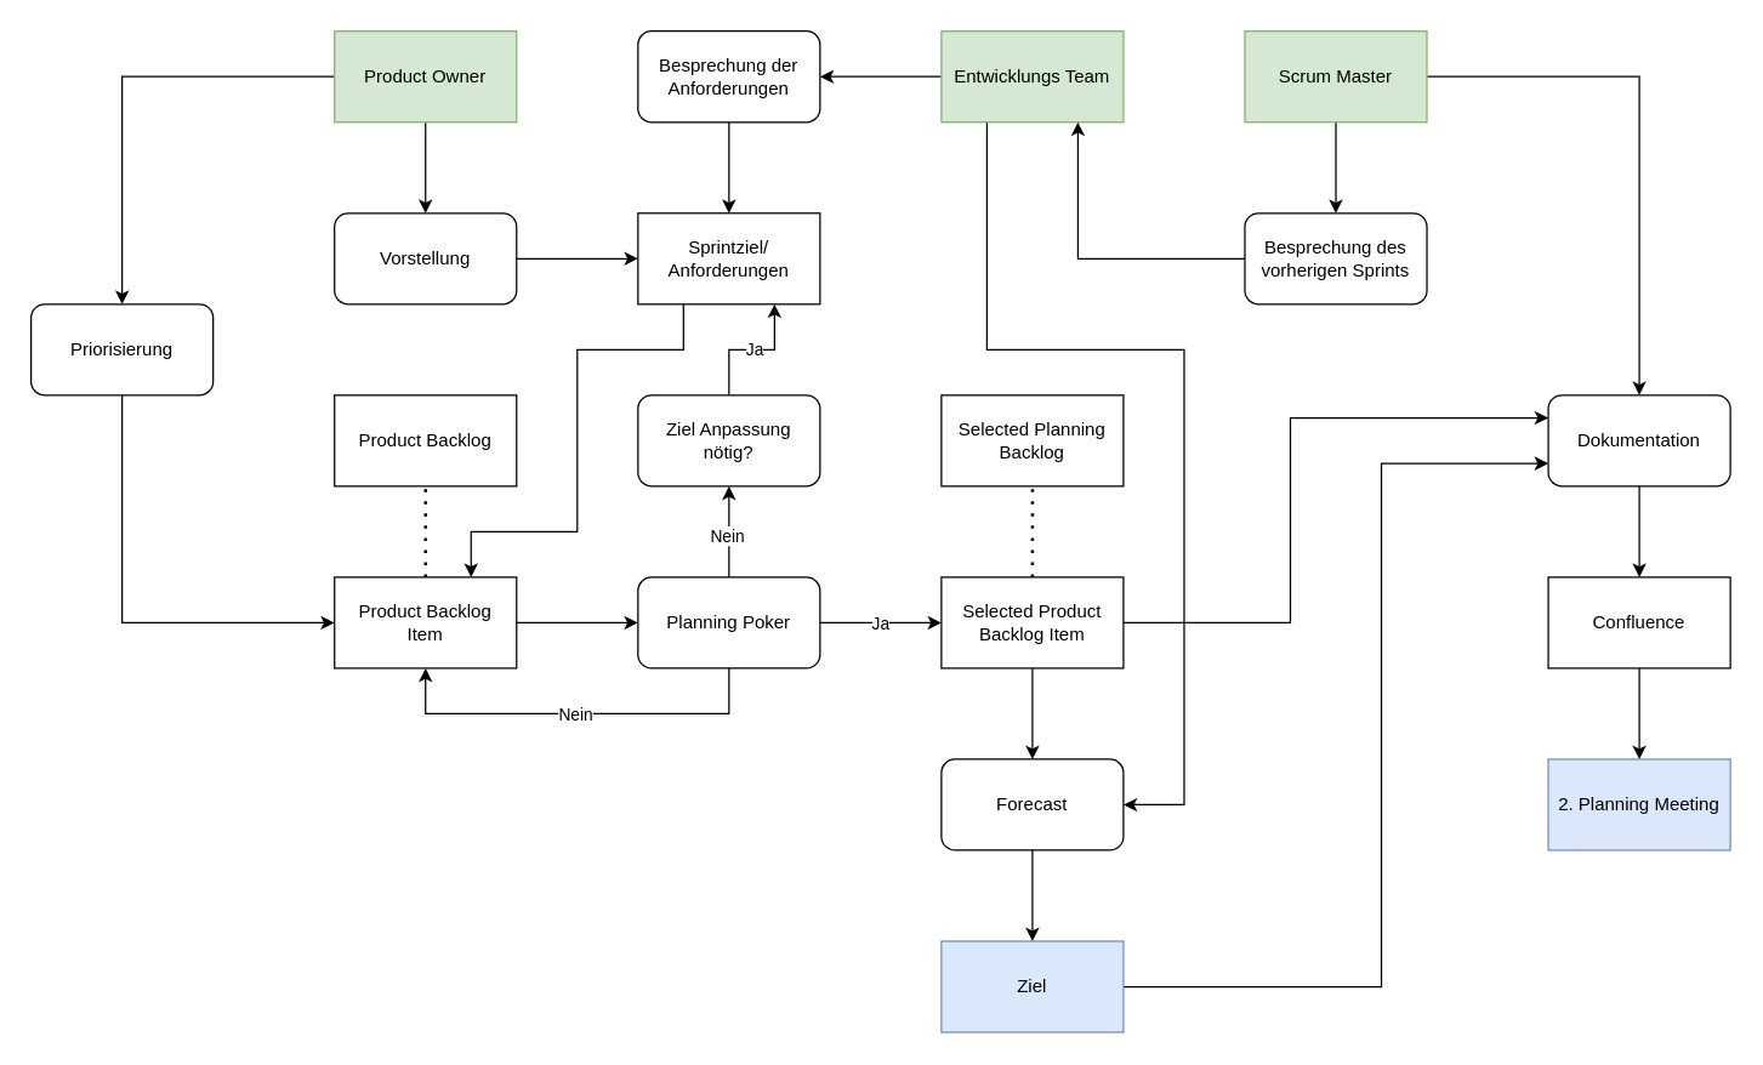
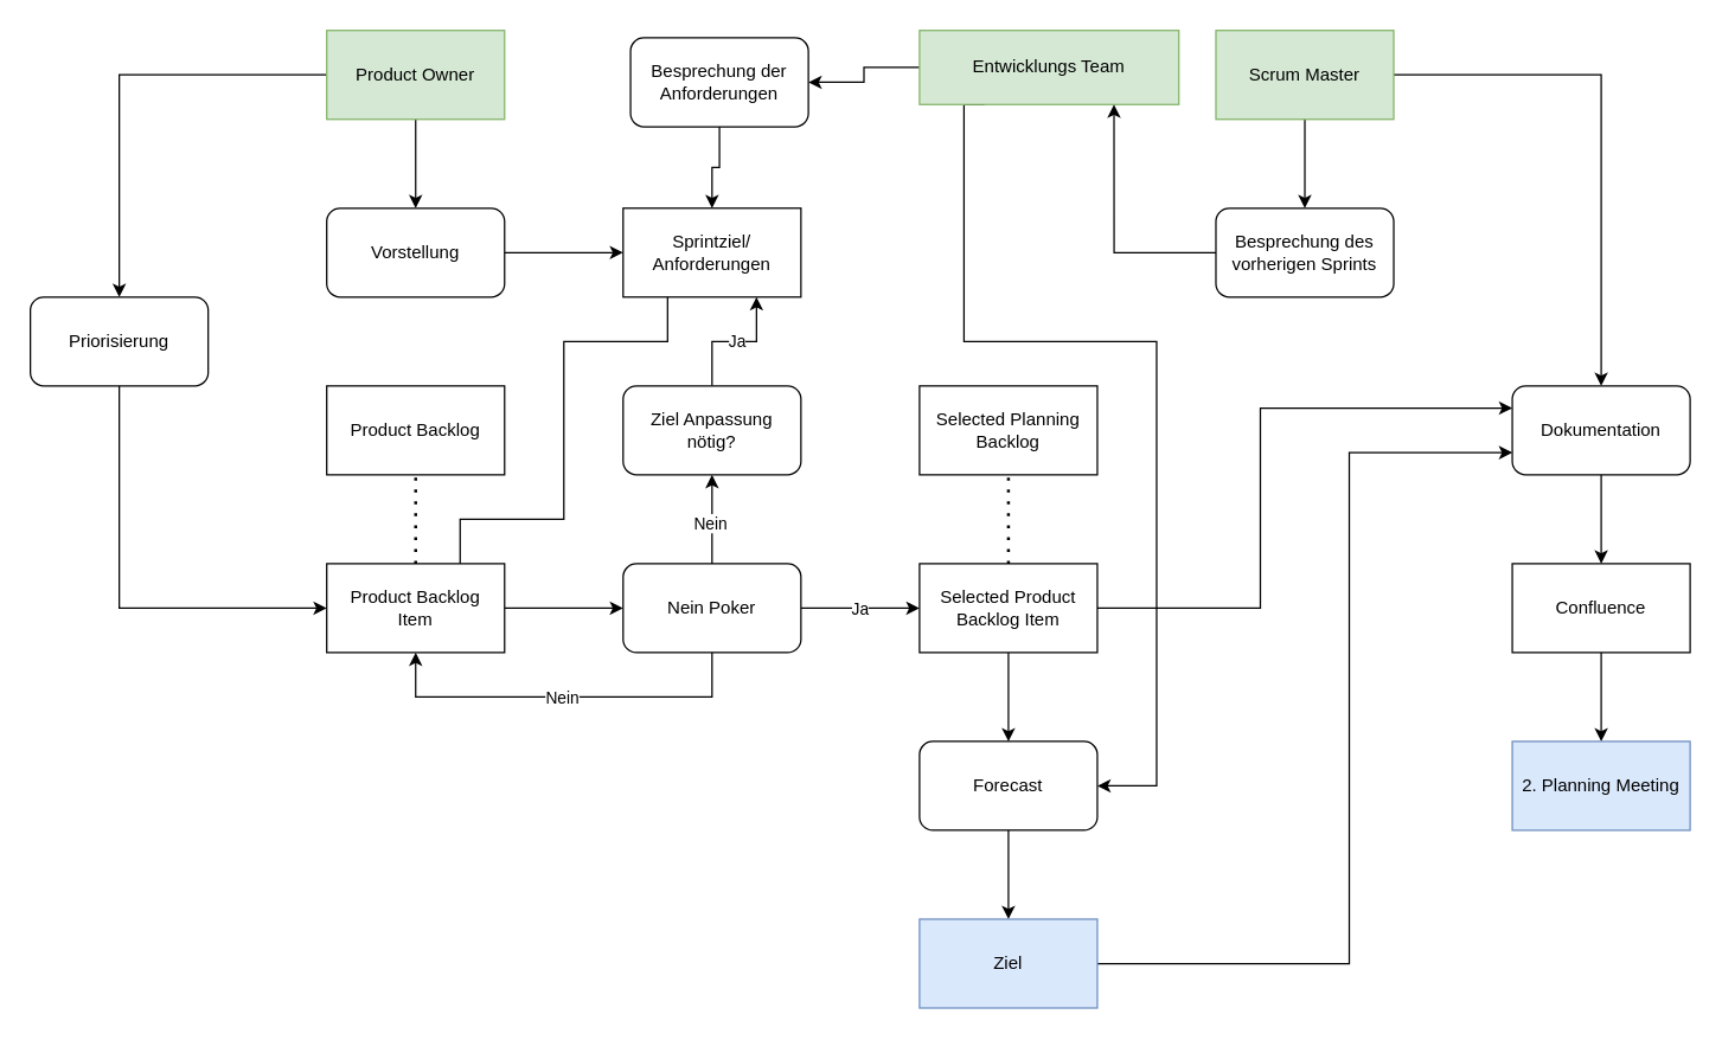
- <mxCell id="13" value="Besprechung der&lt;br&gt;Anforderungen" style="rounded=1;whiteSpace=wrap;html=1;" vertex="1" parent="1"><mxGeometry x="420" y="20" width="120" height="60" as="geometry" /></mxCell>
+ <mxCell id="13" value="Besprechung der&lt;br&gt;Anforderungen" style="rounded=1;whiteSpace=wrap;html=1;" vertex="1" parent="1"><mxGeometry x="425" y="25" width="120" height="60" as="geometry" /></mxCell>
- <mxCell id="11" value="Entwicklungs Team" style="rounded=0;whiteSpace=wrap;html=1;fillColor=#d5e8d4;strokeColor=#82b366;" vertex="1" parent="1"><mxGeometry x="620" y="20" width="120" height="60" as="geometry" /></mxCell>
+ <mxCell id="11" value="Entwicklungs Team" style="rounded=0;whiteSpace=wrap;html=1;fillColor=#d5e8d4;strokeColor=#82b366;" vertex="1" parent="1"><mxGeometry x="620" y="20" width="175" height="50" as="geometry" /></mxCell>
- <mxCell id="7" style="edgeStyle=orthogonalEdgeStyle;rounded=0;orthogonalLoop=1;jettySize=auto;html=1;exitX=0.25;exitY=1;exitDx=0;exitDy=0;entryX=0.75;entryY=0;entryDx=0;entryDy=0;" edge="1" parent="1" source="8" target="16"><mxGeometry relative="1" as="geometry"><Array as="points"><mxPoint x="450" y="230" /><mxPoint x="380" y="230" /><mxPoint x="380" y="350" /><mxPoint x="310" y="350" /></Array></mxGeometry></mxCell>
+ <mxCell id="7" style="edgeStyle=orthogonalEdgeStyle;rounded=0;orthogonalLoop=1;jettySize=auto;html=1;exitX=0.25;exitY=1;exitDx=0;exitDy=0;entryX=0.75;entryY=0;entryDx=0;entryDy=0;endArrow=none;" edge="1" parent="1" source="8" target="16"><mxGeometry relative="1" as="geometry"><Array as="points"><mxPoint x="450" y="230" /><mxPoint x="380" y="230" /><mxPoint x="380" y="350" /><mxPoint x="310" y="350" /></Array></mxGeometry></mxCell>
- <mxCell id="26" value="Planning Poker" style="rounded=1;whiteSpace=wrap;html=1;" vertex="1" parent="1"><mxGeometry x="420" y="380" width="120" height="60" as="geometry" /></mxCell>
+ <mxCell id="26" value="Nein Poker" style="rounded=1;whiteSpace=wrap;html=1;" vertex="1" parent="1"><mxGeometry x="420" y="380" width="120" height="60" as="geometry" /></mxCell>
